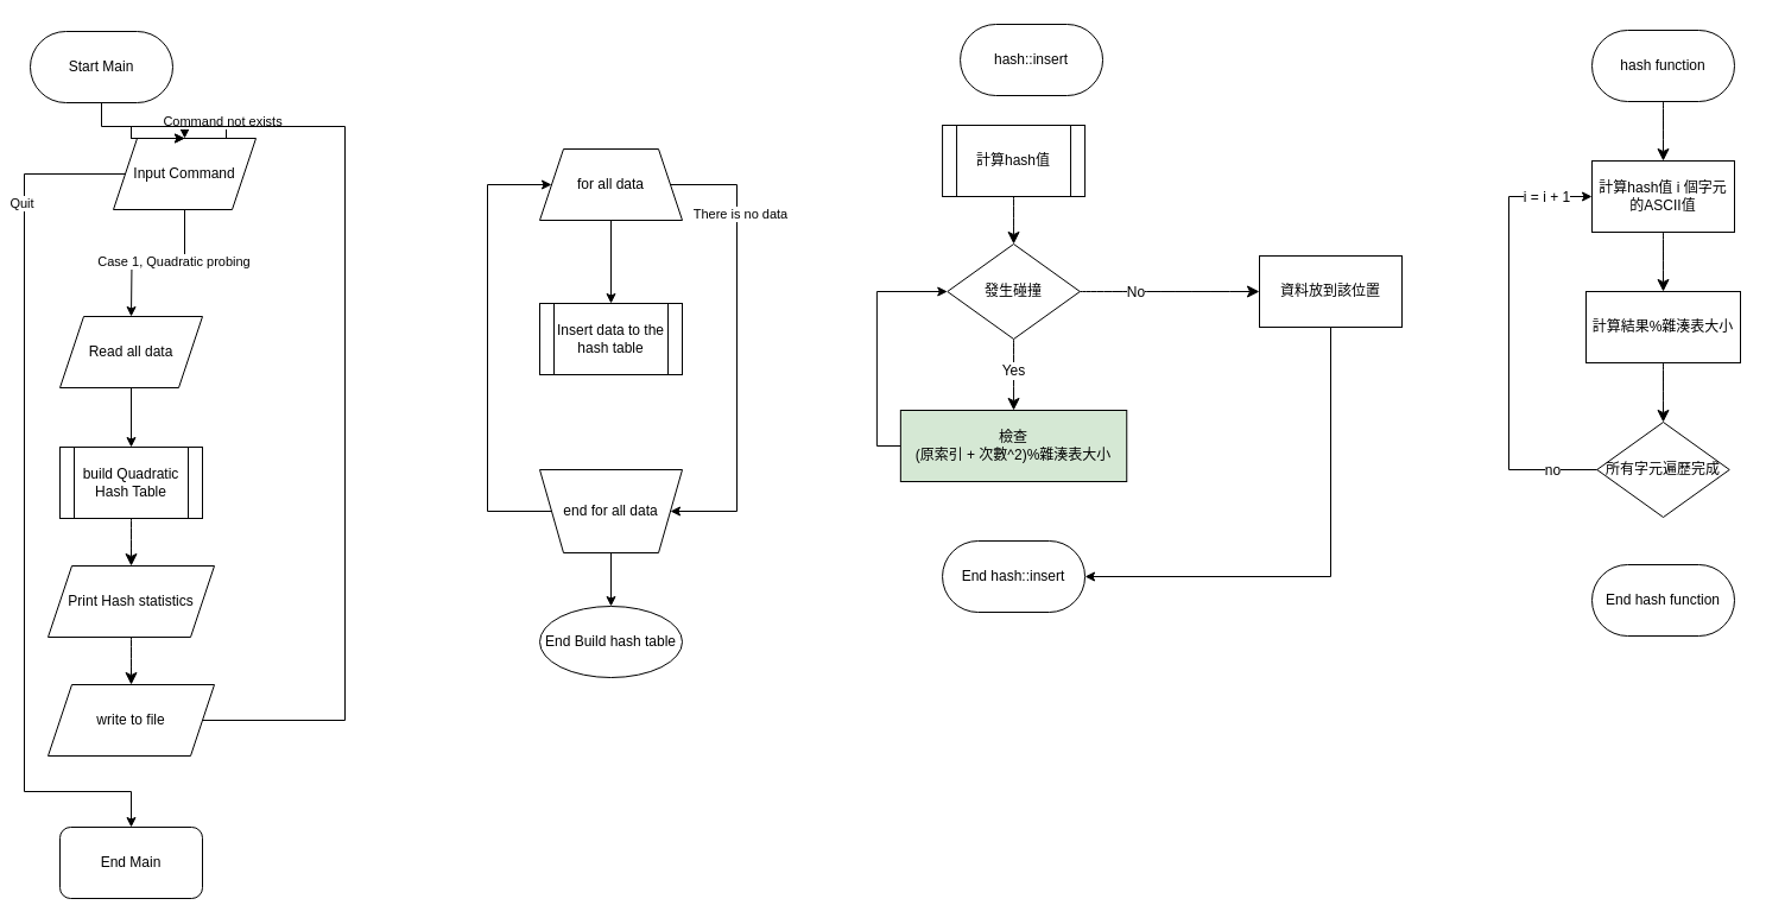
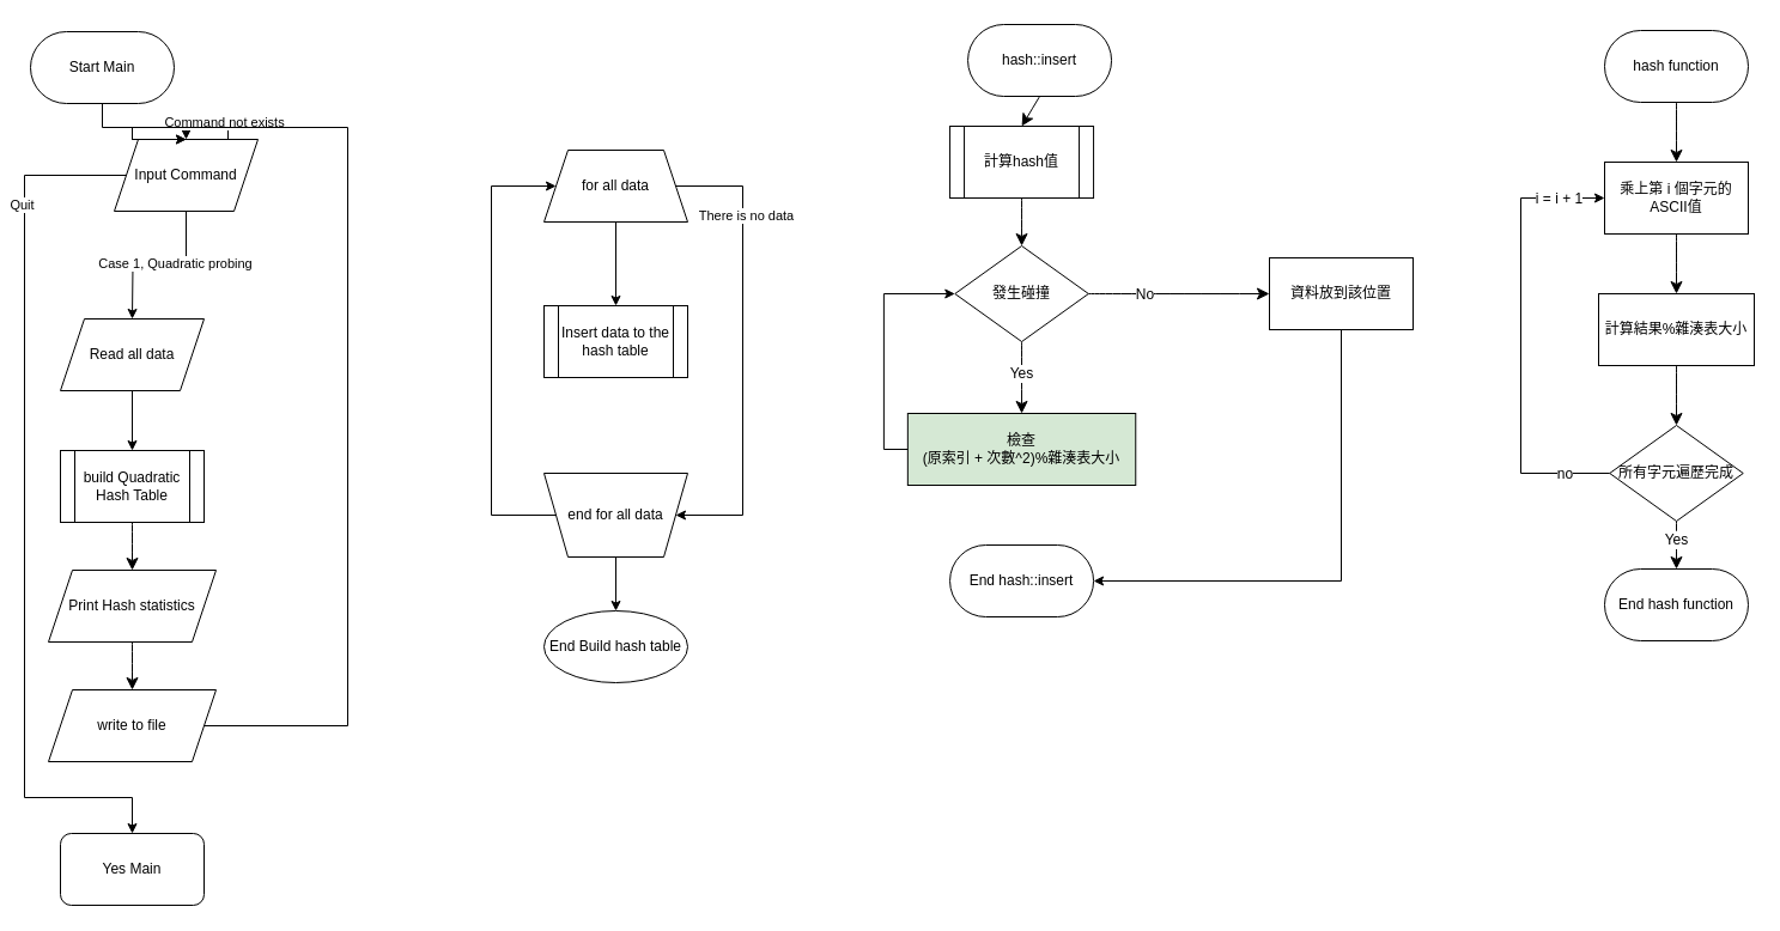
+ <mxCell id="29" style="edgeStyle=none;curved=1;rounded=0;orthogonalLoop=1;jettySize=auto;html=1;exitX=0.5;exitY=1;exitDx=0;exitDy=0;entryX=0.5;entryY=0;entryDx=0;entryDy=0;fontSize=12;startSize=8;endSize=8;" parent="1" source="30" target="35" edge="1"><mxGeometry relative="1" as="geometry" /></mxCell>
- <mxCell id="45" value="計算hash值 i 個字元的ASCII值" style="rounded=0;whiteSpace=wrap;html=1;" parent="1" vertex="1"><mxGeometry x="1340" y="135" width="120" height="60" as="geometry" /></mxCell>
+ <mxCell id="45" value="乘上第 i 個字元的ASCII值" style="rounded=0;whiteSpace=wrap;html=1;" parent="1" vertex="1"><mxGeometry x="1340" y="135" width="120" height="60" as="geometry" /></mxCell>
+ <mxCell id="48" value="" style="edgeStyle=none;curved=1;rounded=0;orthogonalLoop=1;jettySize=auto;html=1;fontSize=12;startSize=8;endSize=8;" parent="1" source="50" target="54" edge="1"><mxGeometry relative="1" as="geometry" /></mxCell>
+ <mxCell id="49" value="Yes" style="edgeLabel;html=1;align=center;verticalAlign=middle;resizable=0;points=[];fontSize=12;" parent="48" vertex="1" connectable="0"><mxGeometry x="-0.486" y="-4" relative="1" as="geometry"><mxPoint x="3" y="5" as="offset" /></mxGeometry></mxCell>
- <mxCell id="17" value="End Main" style="rounded=1;whiteSpace=wrap;html=1;" parent="1" vertex="1"><mxGeometry x="50" y="696" width="120" height="60" as="geometry" /></mxCell>
+ <mxCell id="17" value="Yes Main" style="rounded=1;whiteSpace=wrap;html=1;" parent="1" vertex="1"><mxGeometry x="50" y="696" width="120" height="60" as="geometry" /></mxCell>
